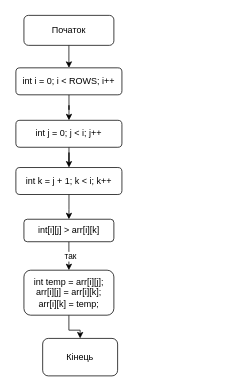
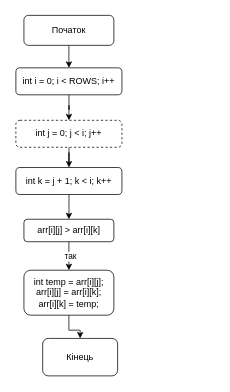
- <mxCell id="13" value="int j = 0; j &amp;lt; i; j++" style="rounded=1;whiteSpace=wrap;html=1;glass=0;strokeWidth=1;shadow=0;" vertex="1" parent="1"><mxGeometry x="20.25" y="160" width="141.5" height="36" as="geometry" /></mxCell>
+ <mxCell id="13" value="int j = 0; j &amp;lt; i; j++" style="rounded=1;whiteSpace=wrap;html=1;glass=0;strokeWidth=1;shadow=0;dashed=1;" vertex="1" parent="1"><mxGeometry x="20.25" y="160" width="141.5" height="36" as="geometry" /></mxCell>
- <mxCell id="18" value="int[i][j] &amp;gt; arr[i][k]" style="rounded=1;whiteSpace=wrap;html=1;glass=0;strokeWidth=1;shadow=0;" vertex="1" parent="1"><mxGeometry x="31" y="292" width="120" height="30" as="geometry" /></mxCell>
+ <mxCell id="18" value="arr[i][j] &amp;gt; arr[i][k]" style="rounded=1;whiteSpace=wrap;html=1;glass=0;strokeWidth=1;shadow=0;" vertex="1" parent="1"><mxGeometry x="31" y="292" width="120" height="30" as="geometry" /></mxCell>
